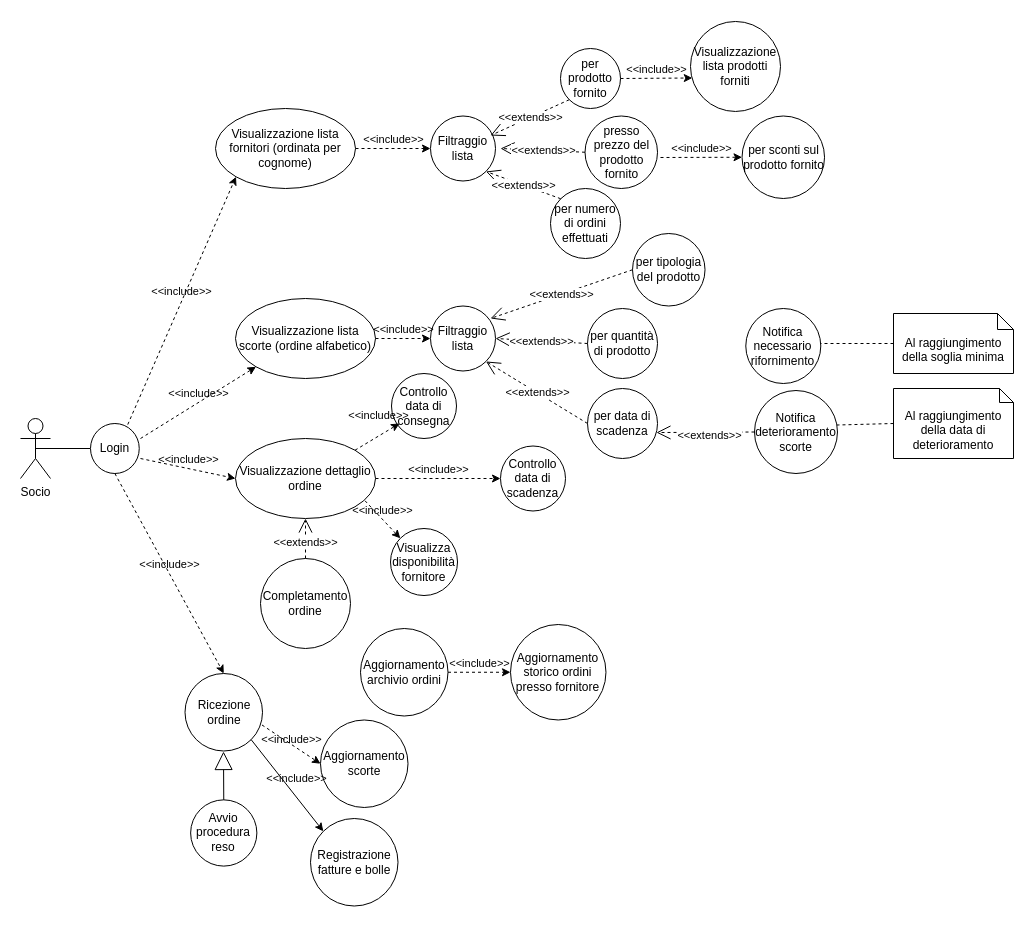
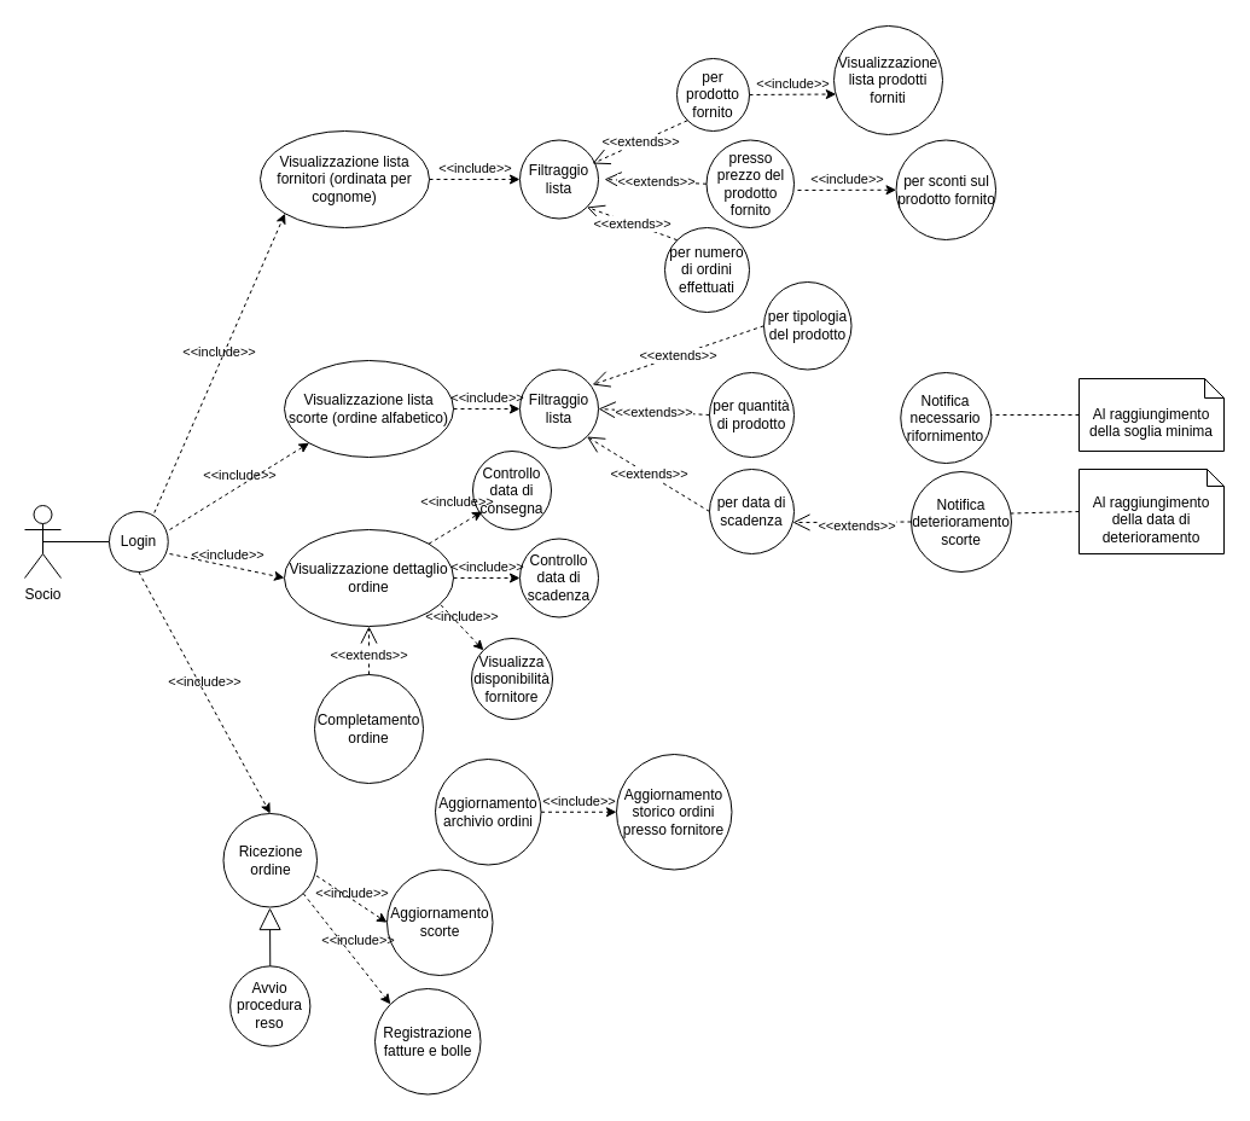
- <mxCell id="33" value="Controllo data di scadenza" style="ellipse;whiteSpace=wrap;html=1;aspect=fixed;" parent="1" vertex="1"><mxGeometry x="500" y="445.5" width="65" height="65" as="geometry" /></mxCell>
+ <mxCell id="33" value="Controllo data di scadenza" style="ellipse;whiteSpace=wrap;html=1;aspect=fixed;" parent="1" vertex="1"><mxGeometry x="430" y="445.5" width="65" height="65" as="geometry" /></mxCell>
- <mxCell id="47" value="&amp;lt;&amp;lt;include&amp;gt;&amp;gt;" style="html=1;verticalAlign=bottom;labelBackgroundColor=none;endArrow=classic;endFill=1;dashed=0;rounded=0;entryX=0;entryY=0;entryDx=0;entryDy=0;exitX=1;exitY=1;exitDx=0;exitDy=0;" parent="1" source="44" target="46" edge="1"><mxGeometry x="0.136" y="6" width="160" relative="1" as="geometry"><mxPoint x="536.17" y="828.005" as="sourcePoint" /><mxPoint x="464" y="841.39" as="targetPoint" /><Array as="points" /><mxPoint as="offset" /></mxGeometry></mxCell>
+ <mxCell id="47" value="&amp;lt;&amp;lt;include&amp;gt;&amp;gt;" style="html=1;verticalAlign=bottom;labelBackgroundColor=none;endArrow=classic;endFill=1;dashed=1;rounded=0;entryX=0;entryY=0;entryDx=0;entryDy=0;exitX=1;exitY=1;exitDx=0;exitDy=0;" parent="1" source="44" target="46" edge="1"><mxGeometry x="0.136" y="6" width="160" relative="1" as="geometry"><mxPoint x="536.17" y="828.005" as="sourcePoint" /><mxPoint x="464" y="841.39" as="targetPoint" /><Array as="points" /><mxPoint as="offset" /></mxGeometry></mxCell>
